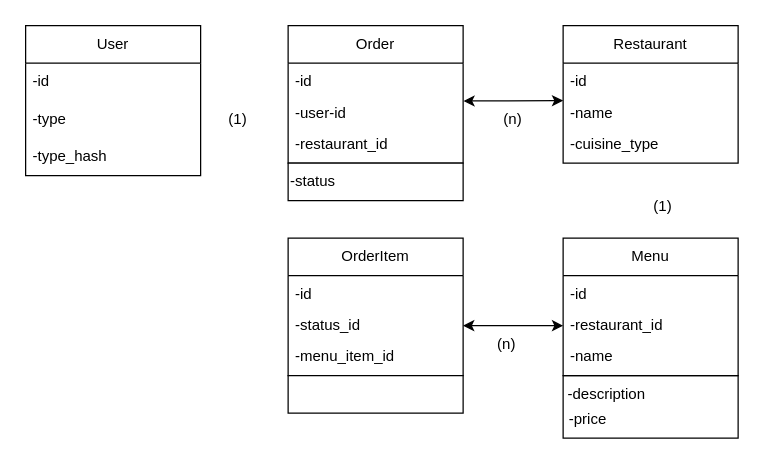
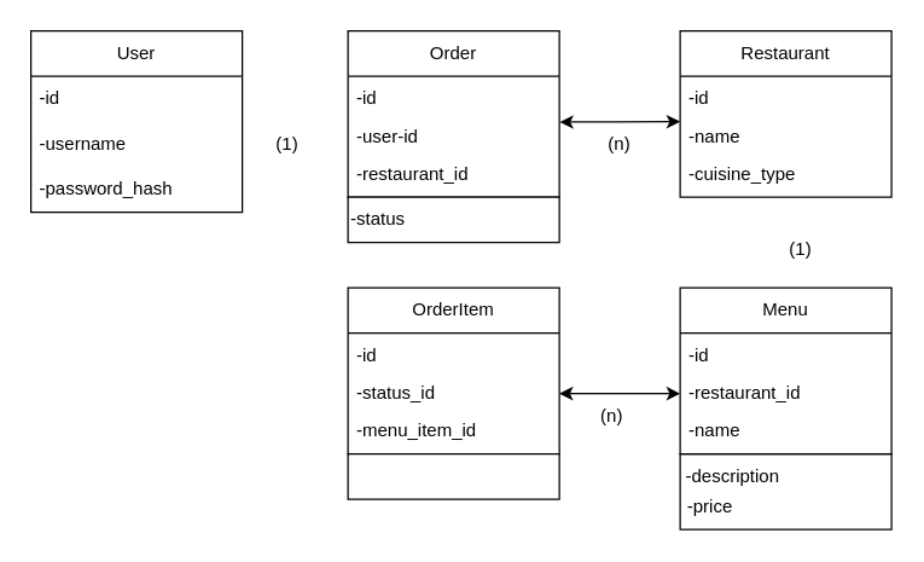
- <mxCell id="4" value="-type" style="text;strokeColor=none;fillColor=none;align=left;verticalAlign=middle;spacingLeft=4;spacingRight=4;overflow=hidden;points=[[0,0.5],[1,0.5]];portConstraint=eastwest;rotatable=0;whiteSpace=wrap;html=1;" vertex="1" parent="2"><mxGeometry y="60" width="140" height="30" as="geometry" /></mxCell>
+ <mxCell id="4" value="-username" style="text;strokeColor=none;fillColor=none;align=left;verticalAlign=middle;spacingLeft=4;spacingRight=4;overflow=hidden;points=[[0,0.5],[1,0.5]];portConstraint=eastwest;rotatable=0;whiteSpace=wrap;html=1;" vertex="1" parent="2"><mxGeometry y="60" width="140" height="30" as="geometry" /></mxCell>
- <mxCell id="5" value="-type_hash" style="text;strokeColor=none;fillColor=none;align=left;verticalAlign=middle;spacingLeft=4;spacingRight=4;overflow=hidden;points=[[0,0.5],[1,0.5]];portConstraint=eastwest;rotatable=0;whiteSpace=wrap;html=1;" vertex="1" parent="2"><mxGeometry y="90" width="140" height="30" as="geometry" /></mxCell>
+ <mxCell id="5" value="-password_hash" style="text;strokeColor=none;fillColor=none;align=left;verticalAlign=middle;spacingLeft=4;spacingRight=4;overflow=hidden;points=[[0,0.5],[1,0.5]];portConstraint=eastwest;rotatable=0;whiteSpace=wrap;html=1;" vertex="1" parent="2"><mxGeometry y="90" width="140" height="30" as="geometry" /></mxCell>
